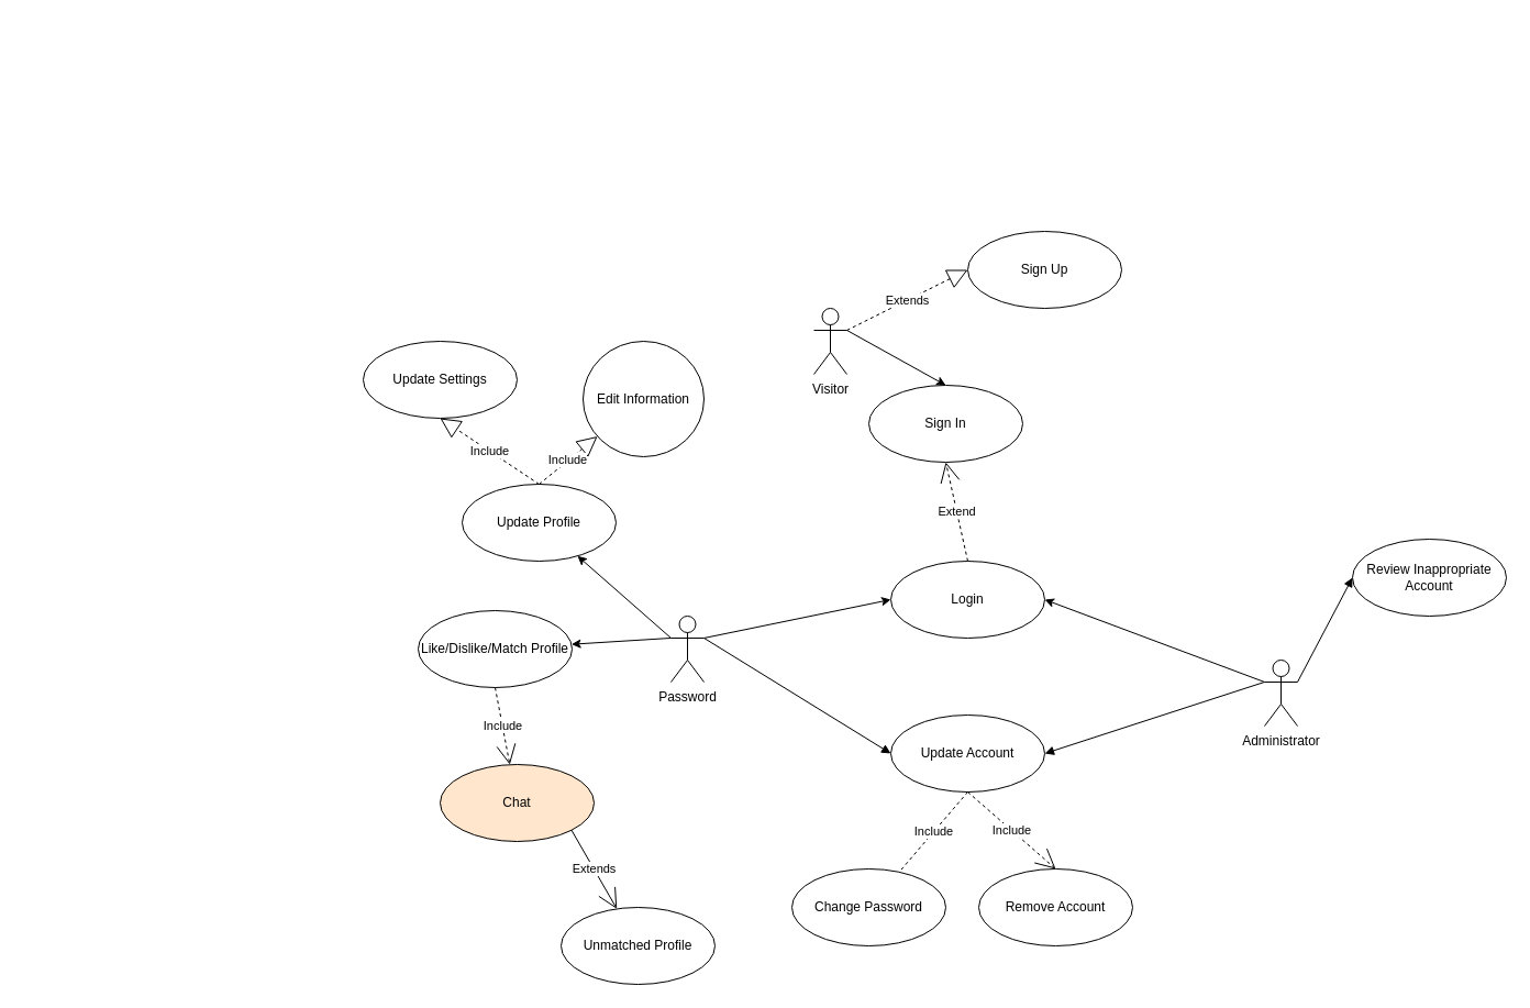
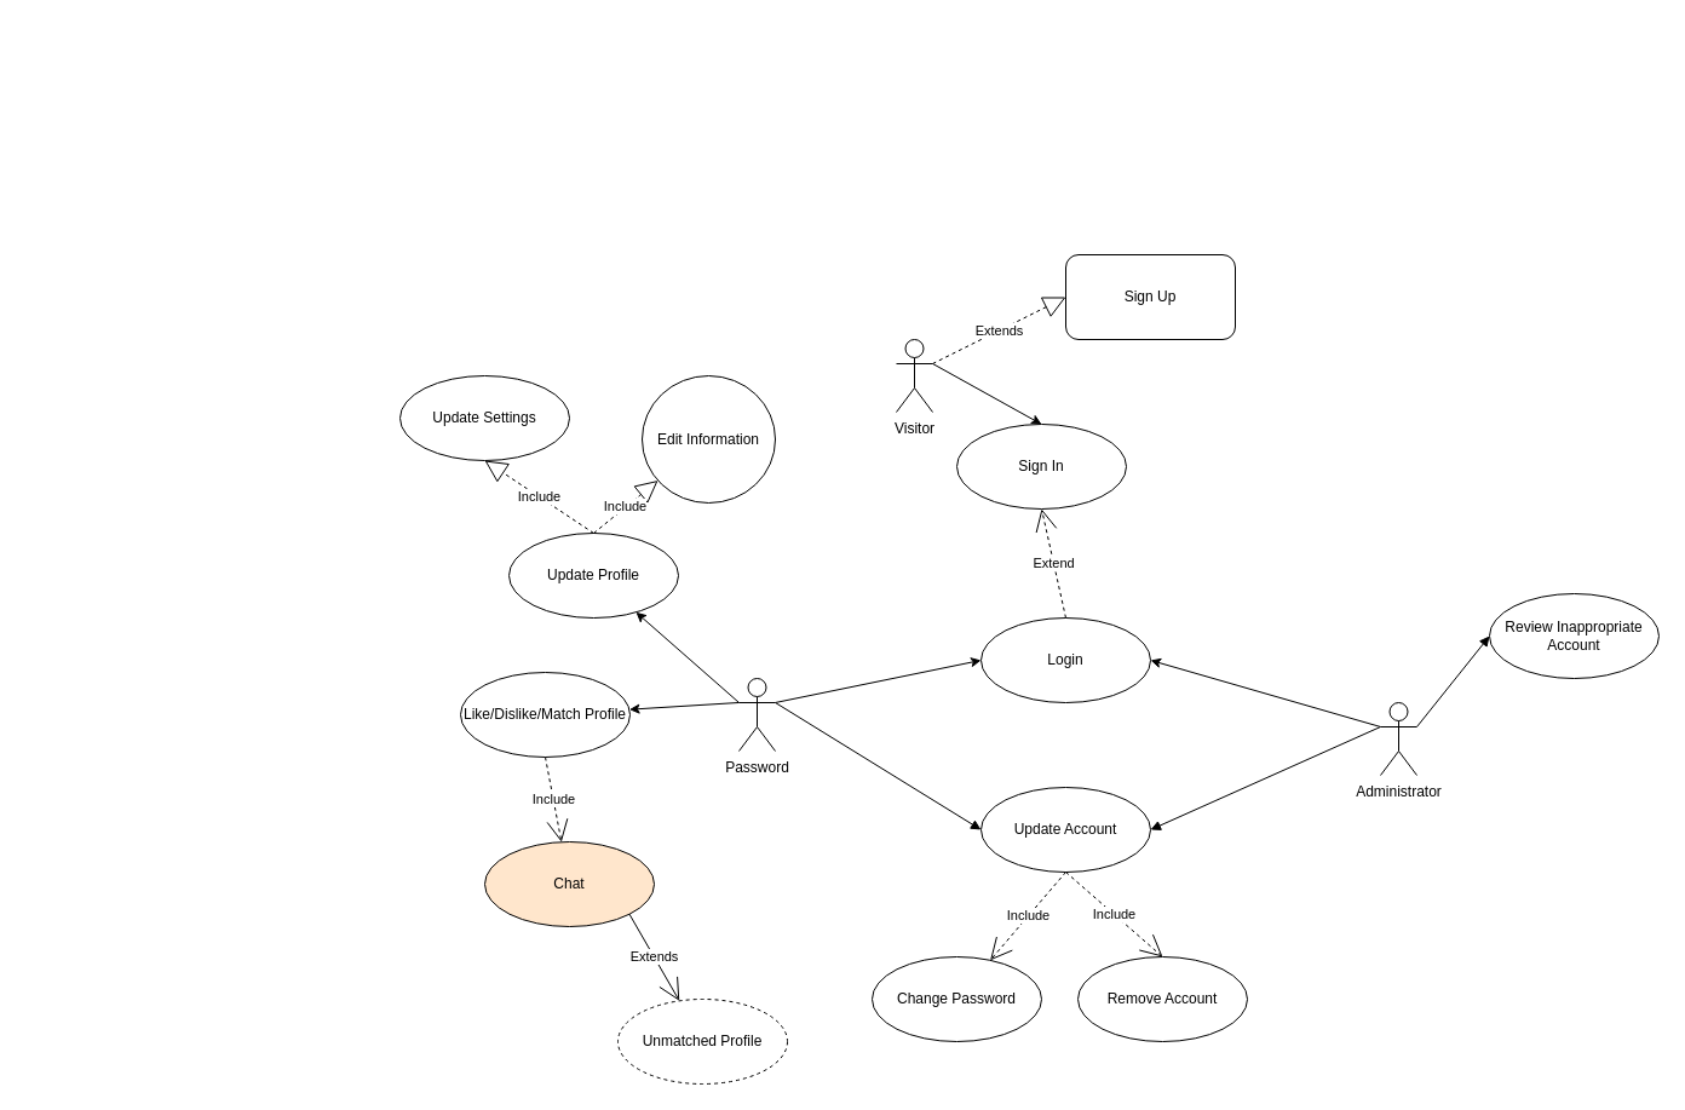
- <mxCell id="10" value="Sign Up" style="ellipse;whiteSpace=wrap;html=1;" parent="1" vertex="1"><mxGeometry x="880" y="210" width="140" height="70" as="geometry" /></mxCell>
+ <mxCell id="10" value="Sign Up" style="whiteSpace=wrap;html=1;rounded=1;" parent="1" vertex="1"><mxGeometry x="880" y="210" width="140" height="70" as="geometry" /></mxCell>
- <mxCell id="8" value="Administrator" style="shape=umlActor;verticalLabelPosition=bottom;labelBackgroundColor=#ffffff;verticalAlign=top;html=1;outlineConnect=0;" parent="1" vertex="1"><mxGeometry x="1150" y="600" width="30" height="60" as="geometry" /></mxCell>
+ <mxCell id="8" value="Administrator" style="shape=umlActor;verticalLabelPosition=bottom;labelBackgroundColor=#ffffff;verticalAlign=top;html=1;outlineConnect=0;" parent="1" vertex="1"><mxGeometry x="1140" y="580" width="30" height="60" as="geometry" /></mxCell>
- <mxCell id="17" value="Include" style="endArrow=none;endSize=16;endFill=0;html=1;exitX=0.5;exitY=1;exitDx=0;exitDy=0;dashed=1;" parent="1" source="12" target="18" edge="1"><mxGeometry width="160" relative="1" as="geometry"><mxPoint x="830" y="810" as="sourcePoint" /><mxPoint x="790" y="810" as="targetPoint" /></mxGeometry></mxCell>
+ <mxCell id="17" value="Include" style="endArrow=open;endSize=16;endFill=0;html=1;exitX=0.5;exitY=1;exitDx=0;exitDy=0;dashed=1;" parent="1" source="12" target="18" edge="1"><mxGeometry width="160" relative="1" as="geometry"><mxPoint x="830" y="810" as="sourcePoint" /><mxPoint x="790" y="810" as="targetPoint" /></mxGeometry></mxCell>
- <mxCell id="34" value="Unmatched Profile" style="ellipse;whiteSpace=wrap;html=1;" parent="1" vertex="1"><mxGeometry x="510" y="825" width="140" height="70" as="geometry" /></mxCell>
+ <mxCell id="34" value="Unmatched Profile" style="ellipse;whiteSpace=wrap;html=1;dashed=1;" parent="1" vertex="1"><mxGeometry x="510" y="825" width="140" height="70" as="geometry" /></mxCell>
